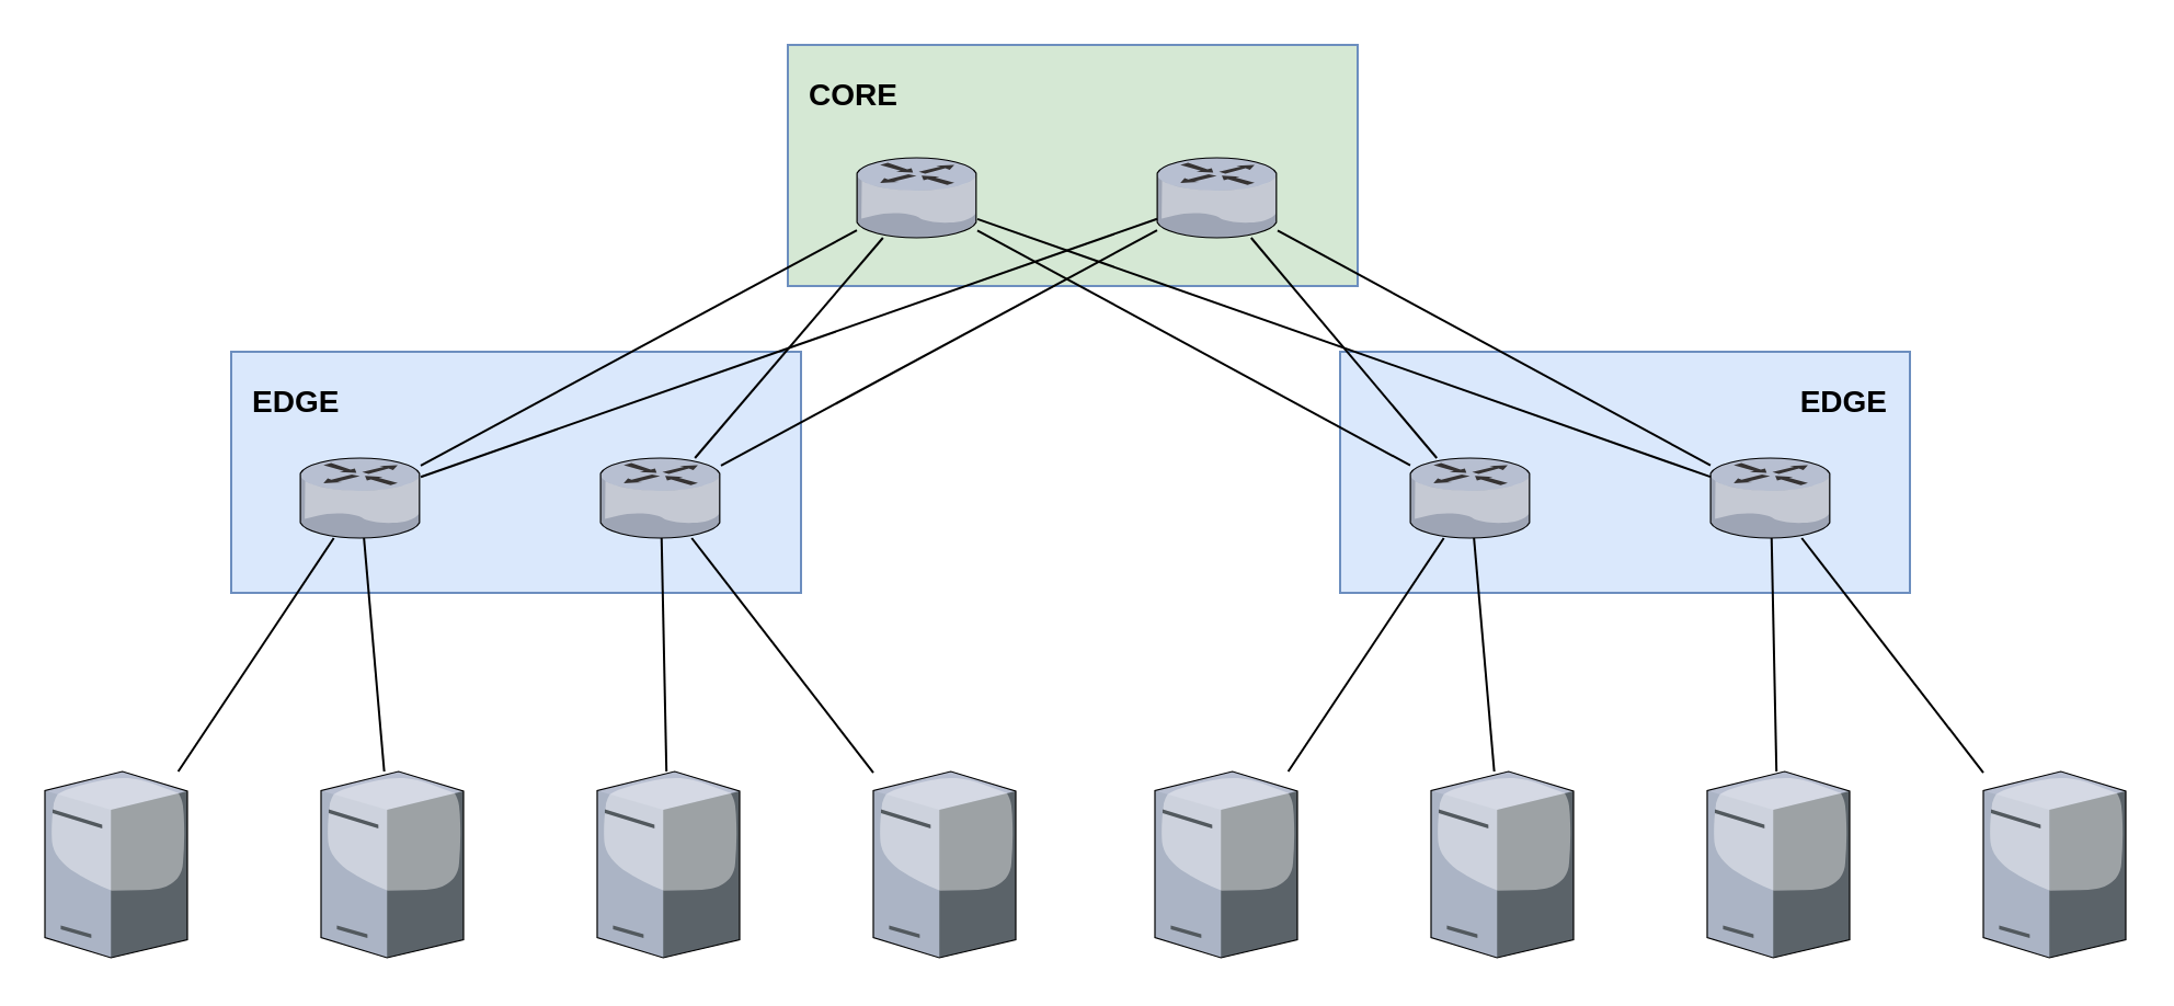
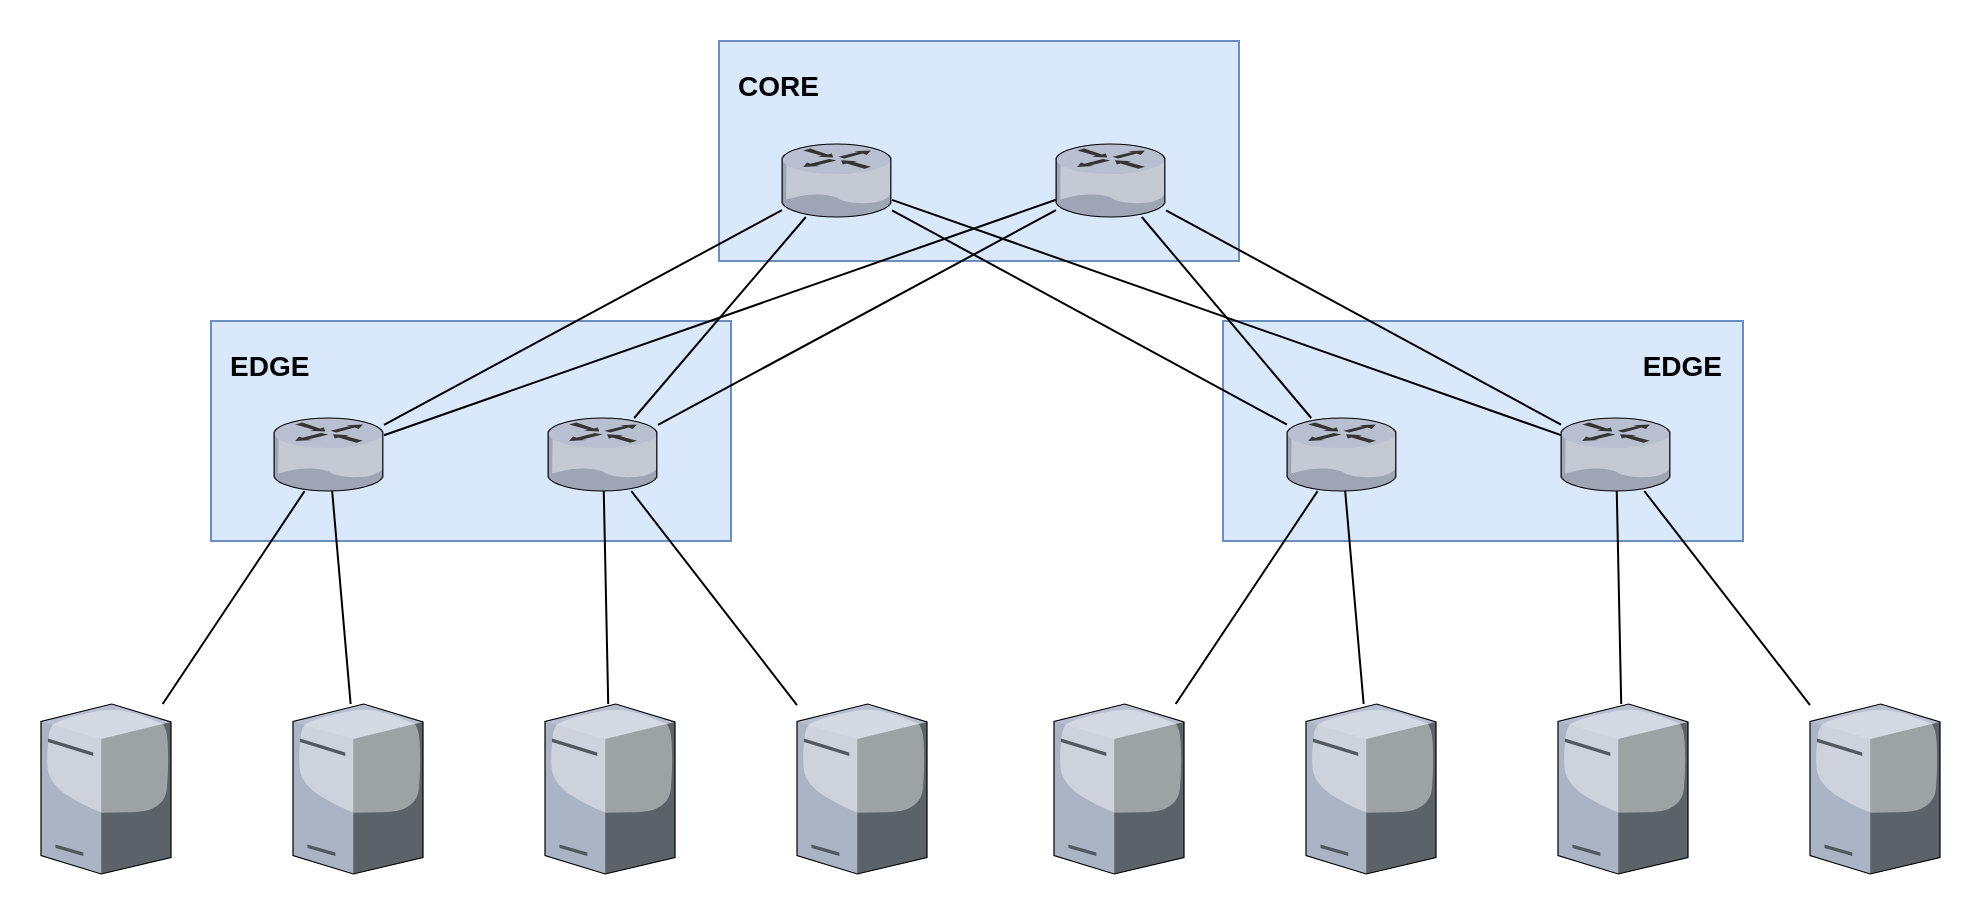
- <mxCell id="9" value="&lt;b&gt;CORE&lt;/b&gt;" style="whiteSpace=wrap;html=1;fillColor=#d5e8d4;fontSize=14;strokeColor=#6c8ebf;verticalAlign=top;align=left;spacing=10;" vertex="1" parent="1"><mxGeometry x="359" y="20" width="260" height="110" as="geometry" /></mxCell>
+ <mxCell id="9" value="&lt;b&gt;CORE&lt;/b&gt;" style="whiteSpace=wrap;html=1;fillColor=#dae8fc;fontSize=14;strokeColor=#6c8ebf;verticalAlign=top;align=left;spacing=10;" vertex="1" parent="1"><mxGeometry x="359" y="20" width="260" height="110" as="geometry" /></mxCell>
